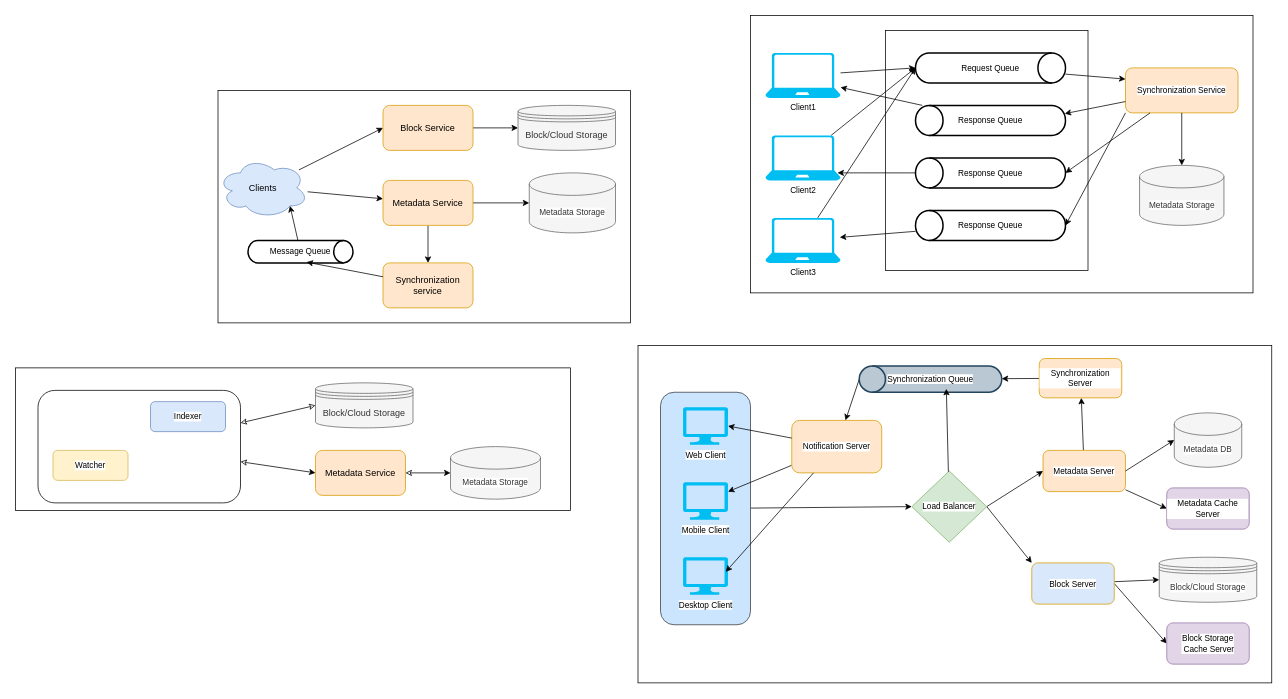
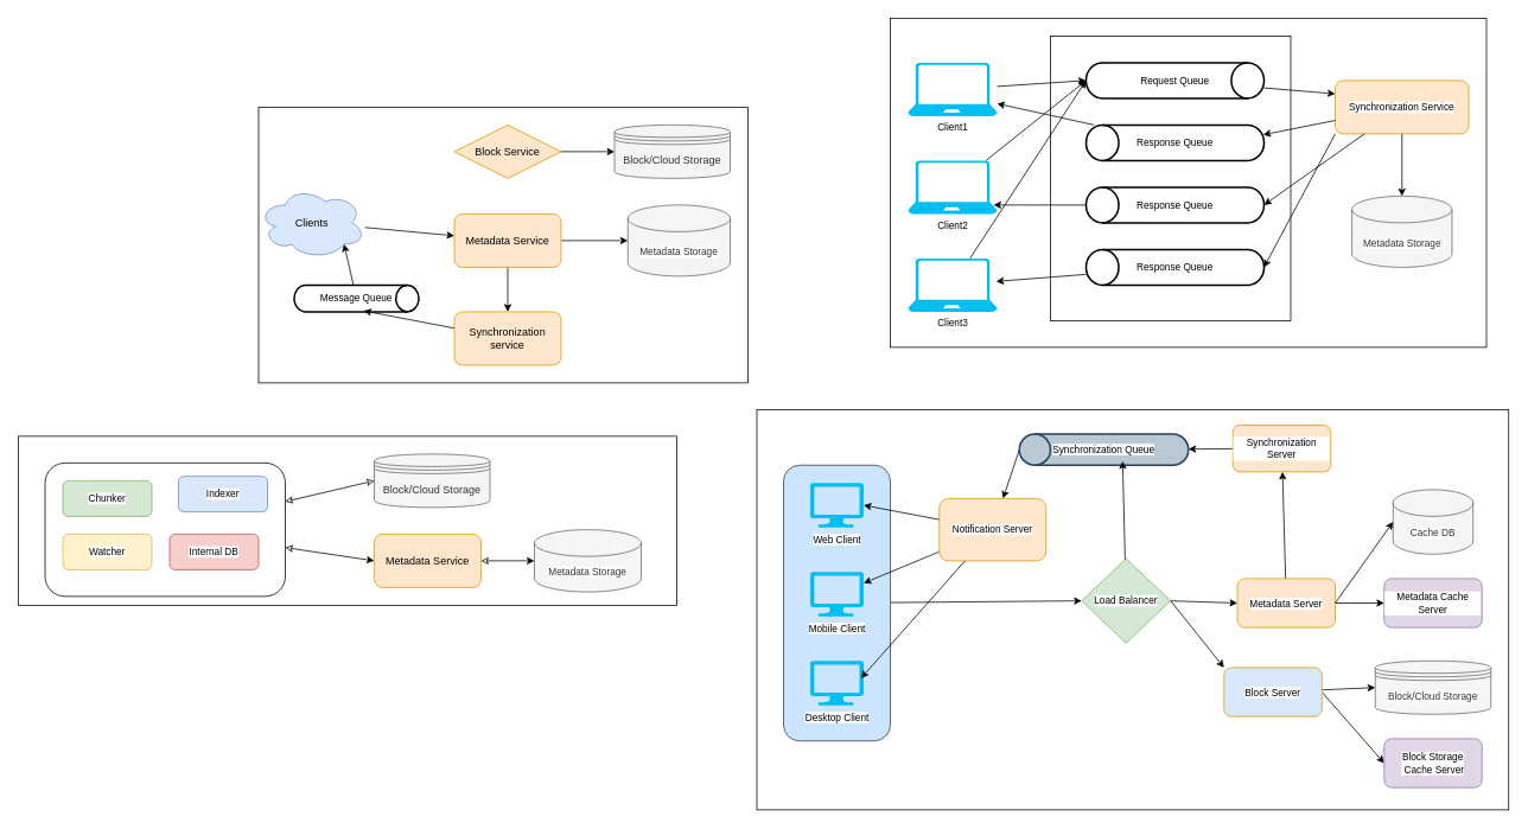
- <mxCell id="13" value="Block Service" style="rounded=1;whiteSpace=wrap;html=1;fillColor=#ffe6cc;strokeColor=#d79b00;" vertex="1" parent="1"><mxGeometry x="510" y="140" width="120" height="60" as="geometry" /></mxCell>
+ <mxCell id="13" value="Block Service" style="rhombus;whiteSpace=wrap;html=1;fillColor=#ffe6cc;strokeColor=#d79b00;" vertex="1" parent="1"><mxGeometry x="510" y="140" width="120" height="60" as="geometry" /></mxCell>
- <mxCell id="9" style="rounded=0;orthogonalLoop=1;jettySize=auto;html=1;entryX=0;entryY=0.5;entryDx=0;entryDy=0;" edge="1" parent="1" source="11" target="13"><mxGeometry relative="1" as="geometry" /></mxCell>
+ <mxCell id="27" value="Chunker" style="rounded=1;whiteSpace=wrap;html=1;fontFamily=Helvetica;fontSize=11;labelBackgroundColor=default;fillColor=#d5e8d4;strokeColor=#82b366;" vertex="1" parent="1"><mxGeometry x="70" y="540" width="100" height="40" as="geometry" /></mxCell>
- <mxCell id="68" value="Metadata DB" style="shape=cylinder3;whiteSpace=wrap;html=1;boundedLbl=1;backgroundOutline=1;size=15;fontFamily=Helvetica;fontSize=11;fontColor=#333333;labelBackgroundColor=default;fillColor=#f5f5f5;strokeColor=#666666;" vertex="1" parent="1"><mxGeometry x="1565" y="550" width="90" height="72.5" as="geometry" /></mxCell>
+ <mxCell id="68" value="Cache DB" style="shape=cylinder3;whiteSpace=wrap;html=1;boundedLbl=1;backgroundOutline=1;size=15;fontFamily=Helvetica;fontSize=11;fontColor=#333333;labelBackgroundColor=default;fillColor=#f5f5f5;strokeColor=#666666;" vertex="1" parent="1"><mxGeometry x="1565" y="550" width="90" height="72.5" as="geometry" /></mxCell>
+ <mxCell id="30" value="Internal DB" style="rounded=1;whiteSpace=wrap;html=1;fontFamily=Helvetica;fontSize=11;labelBackgroundColor=default;fillColor=#f8cecc;strokeColor=#b85450;" vertex="1" parent="1"><mxGeometry x="190" y="600" width="100" height="40" as="geometry" /></mxCell>
- <mxCell id="64" value="Metadata Server" style="rounded=1;whiteSpace=wrap;html=1;fontFamily=Helvetica;fontSize=11;labelBackgroundColor=default;fillColor=#ffe6cc;strokeColor=#d79b00;" vertex="1" parent="1"><mxGeometry x="1390" y="600" width="110" height="55" as="geometry" /></mxCell>
+ <mxCell id="64" value="Metadata Server" style="rounded=1;whiteSpace=wrap;html=1;fontFamily=Helvetica;fontSize=11;labelBackgroundColor=default;fillColor=#ffe6cc;strokeColor=#d79b00;" vertex="1" parent="1"><mxGeometry x="1390" y="650" width="110" height="55" as="geometry" /></mxCell>
